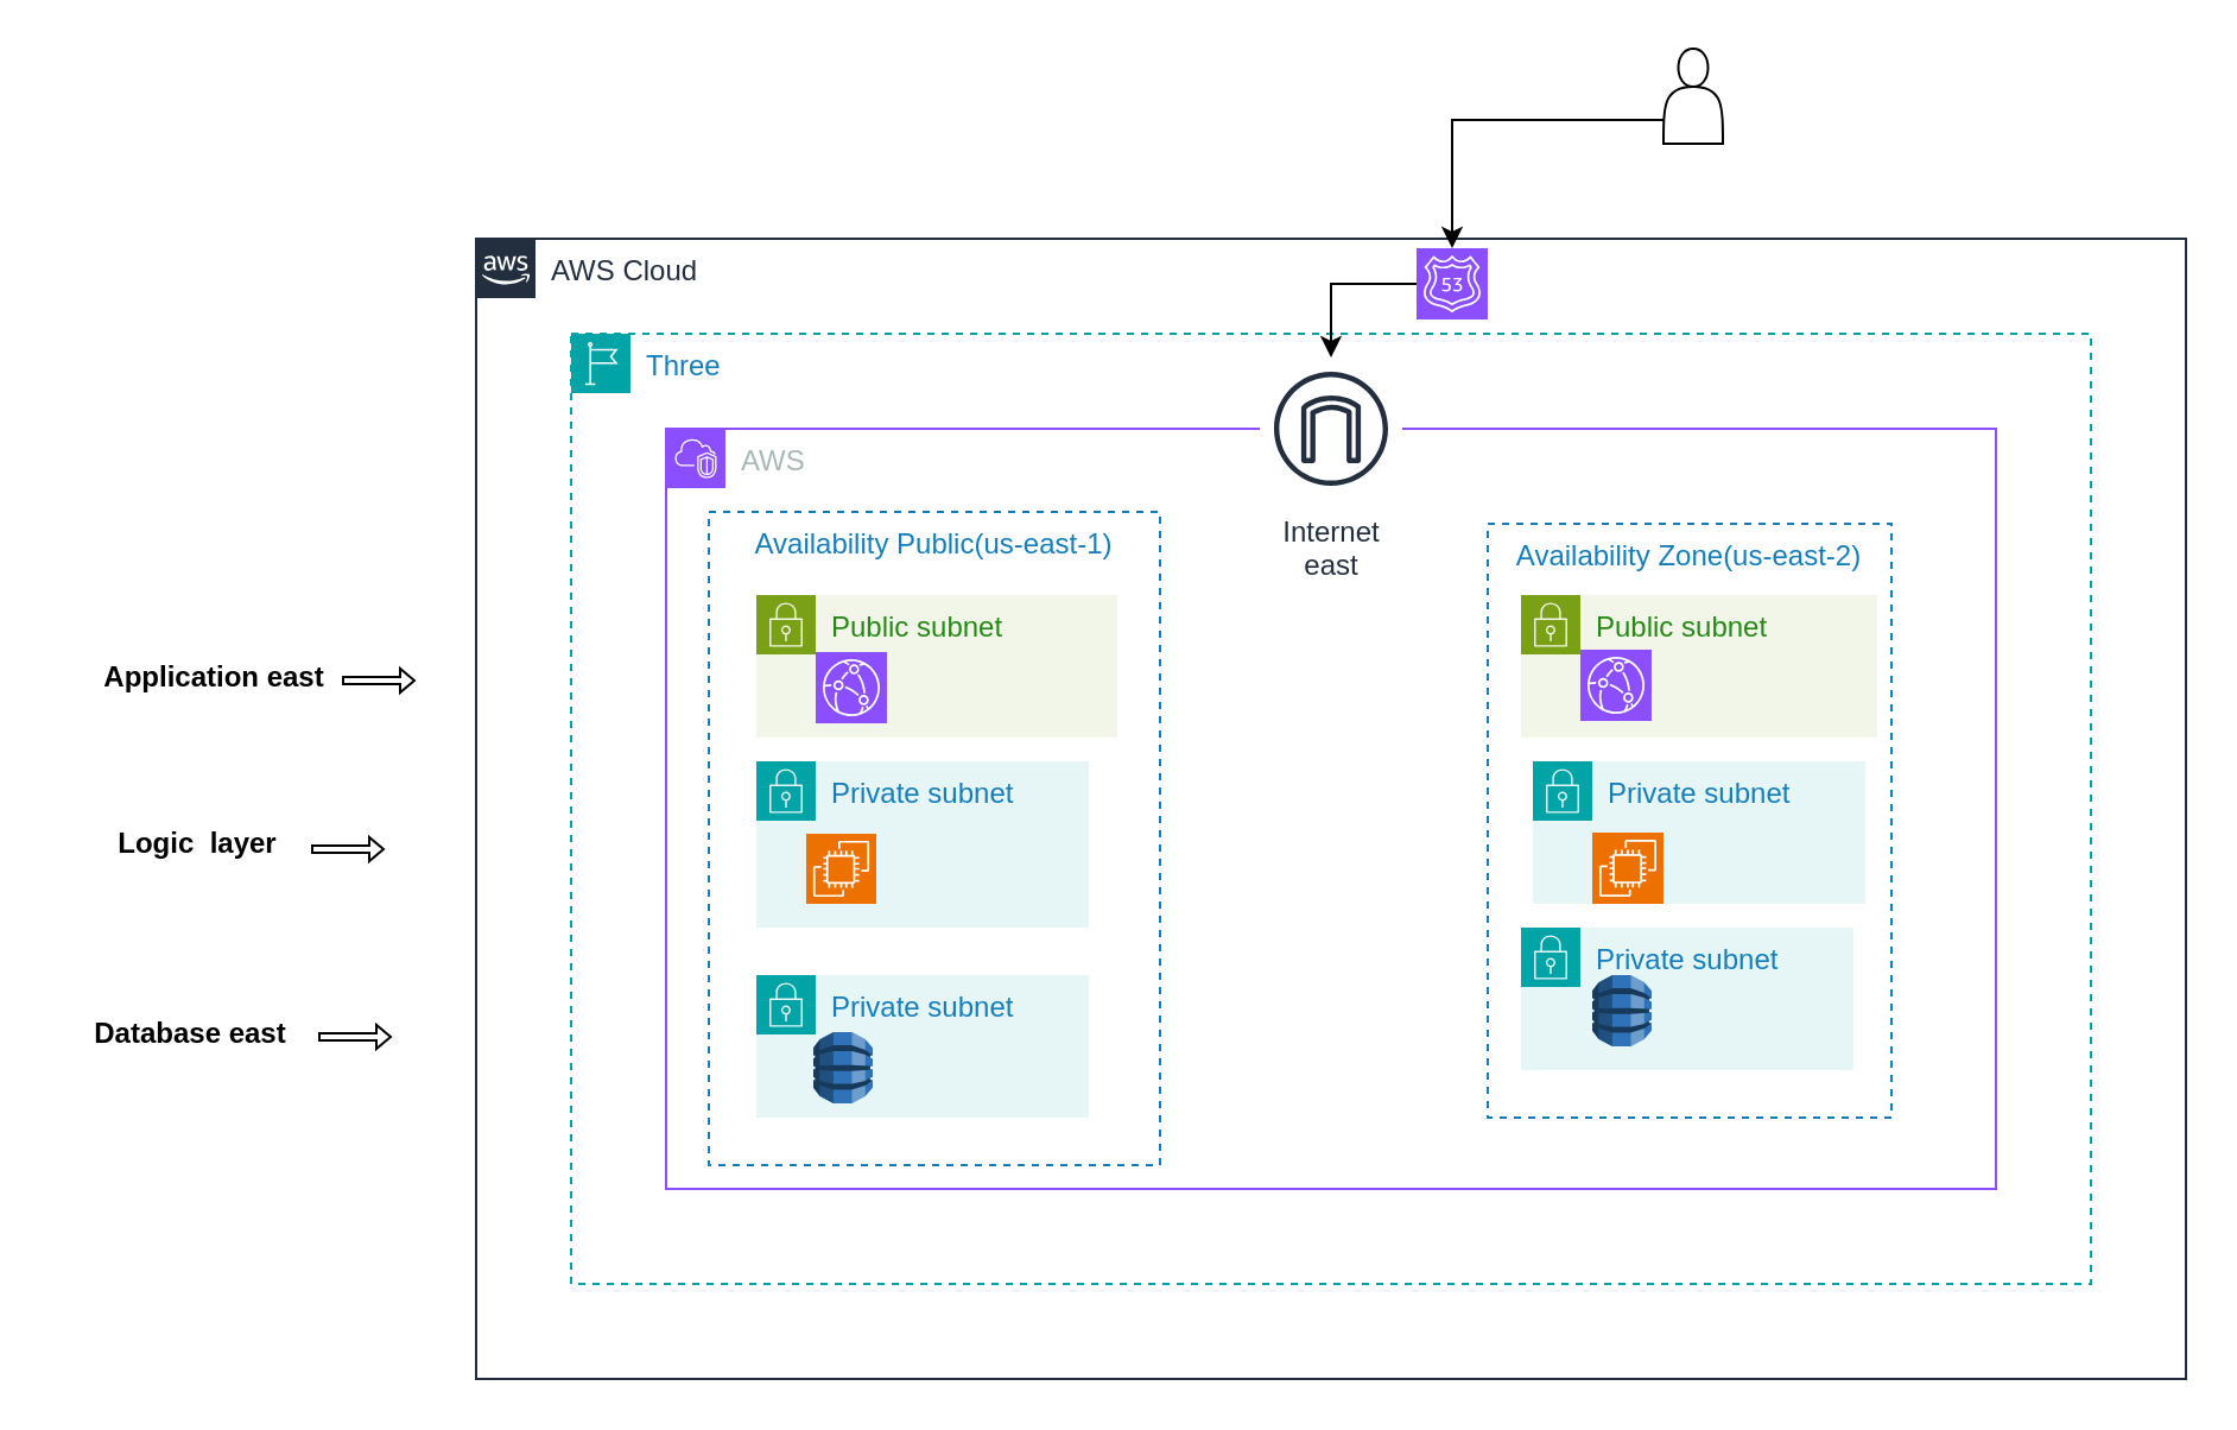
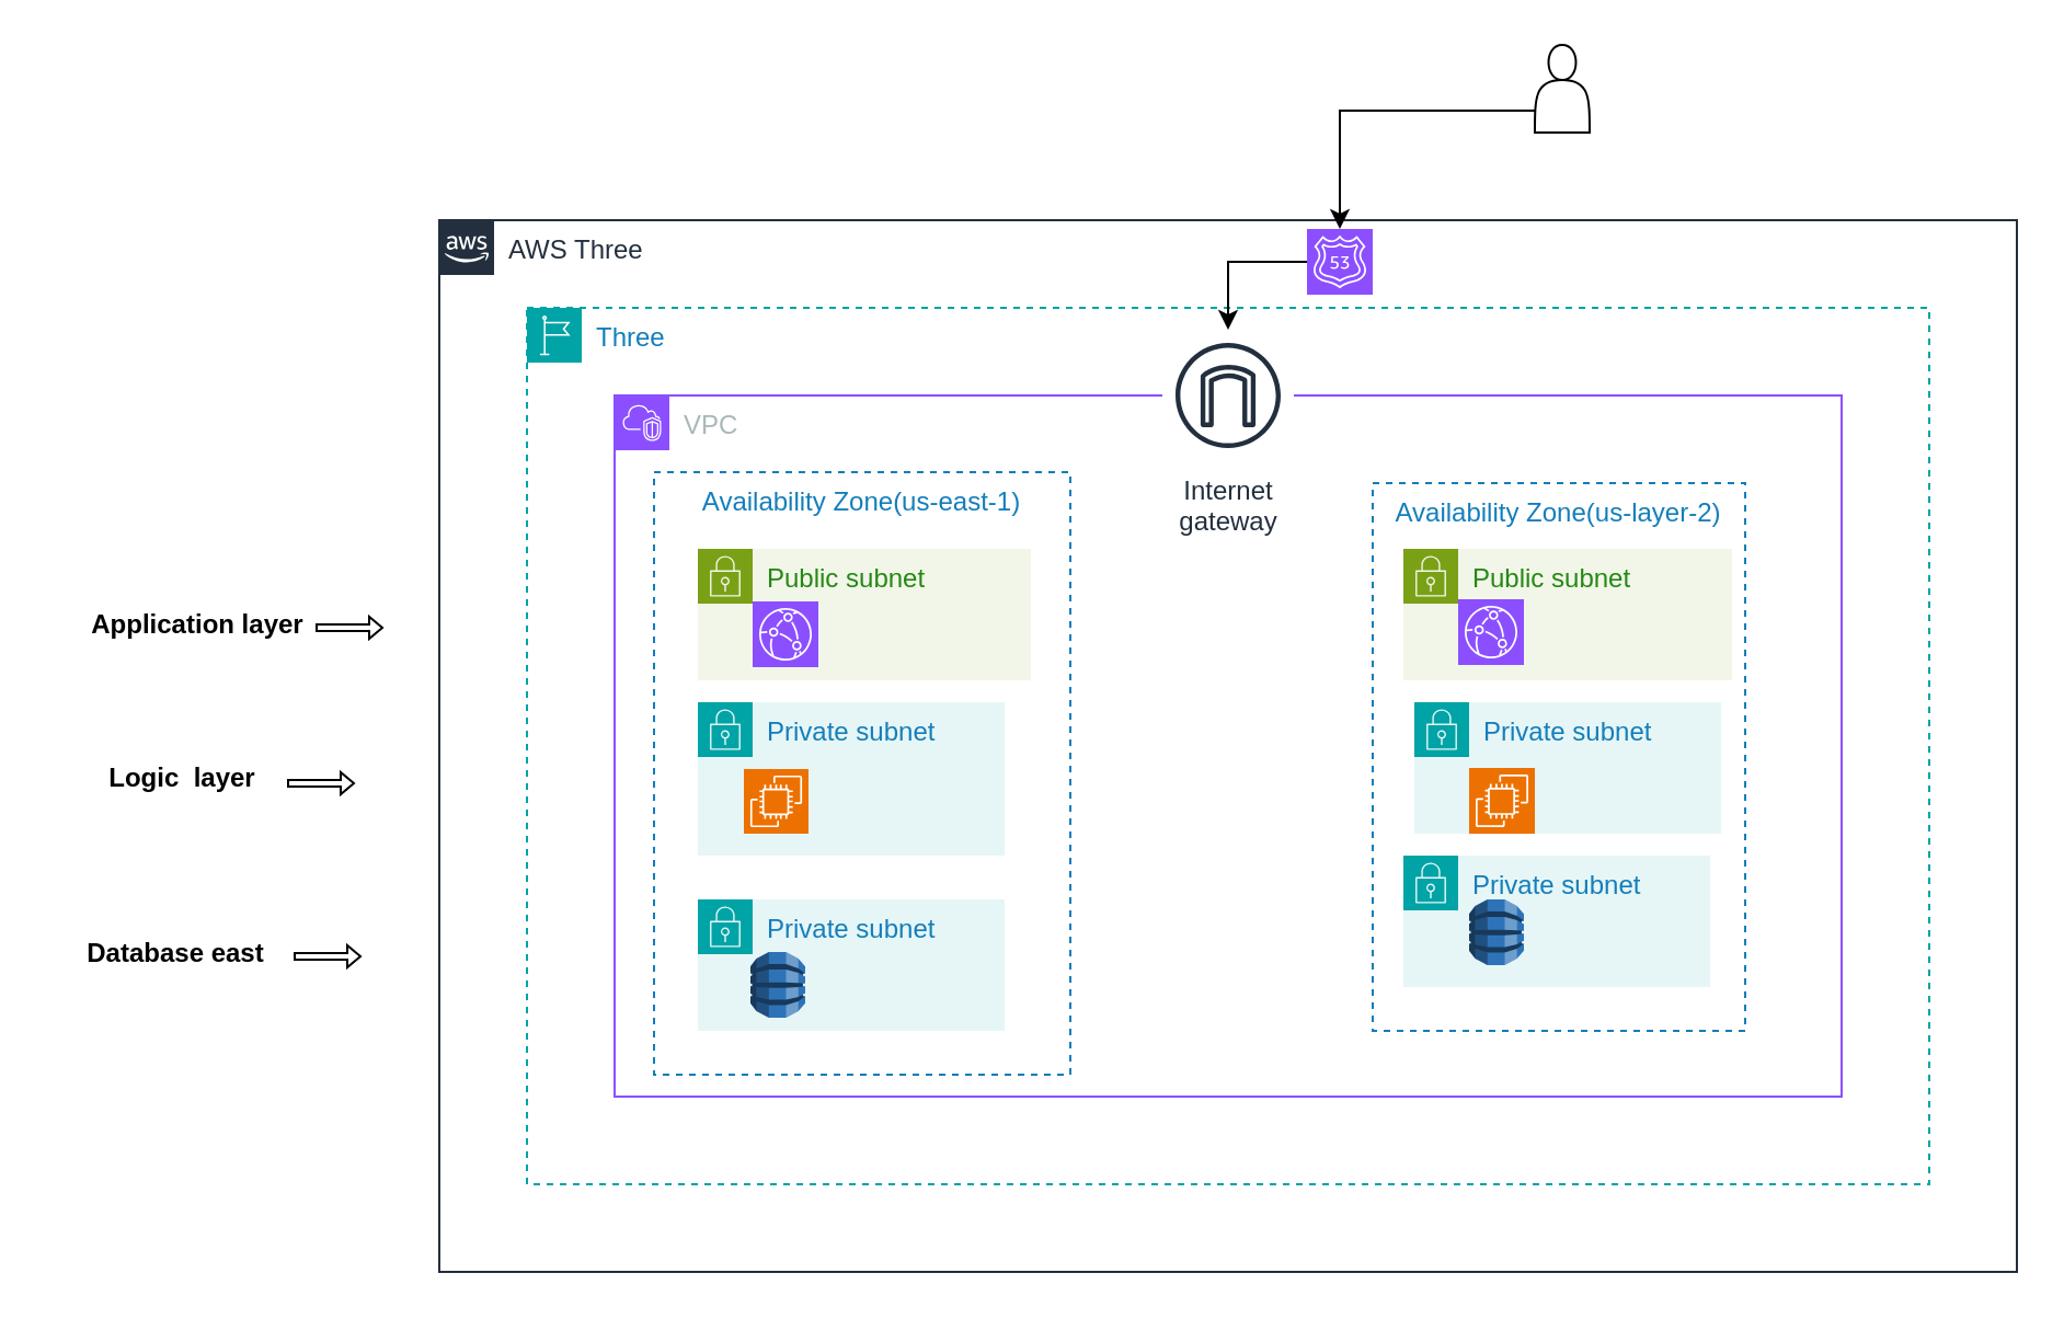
- <mxCell id="2" value="AWS Cloud" style="points=[[0,0],[0.25,0],[0.5,0],[0.75,0],[1,0],[1,0.25],[1,0.5],[1,0.75],[1,1],[0.75,1],[0.5,1],[0.25,1],[0,1],[0,0.75],[0,0.5],[0,0.25]];outlineConnect=0;gradientColor=none;html=1;whiteSpace=wrap;fontSize=12;fontStyle=0;container=1;pointerEvents=0;collapsible=0;recursiveResize=0;shape=mxgraph.aws4.group;grIcon=mxgraph.aws4.group_aws_cloud_alt;strokeColor=#232F3E;fillColor=none;verticalAlign=top;align=left;spacingLeft=30;fontColor=#232F3E;dashed=0;" parent="1" vertex="1"><mxGeometry x="200" y="100" width="720" height="480" as="geometry" /></mxCell>
+ <mxCell id="2" value="AWS Three" style="points=[[0,0],[0.25,0],[0.5,0],[0.75,0],[1,0],[1,0.25],[1,0.5],[1,0.75],[1,1],[0.75,1],[0.5,1],[0.25,1],[0,1],[0,0.75],[0,0.5],[0,0.25]];outlineConnect=0;gradientColor=none;html=1;whiteSpace=wrap;fontSize=12;fontStyle=0;container=1;pointerEvents=0;collapsible=0;recursiveResize=0;shape=mxgraph.aws4.group;grIcon=mxgraph.aws4.group_aws_cloud_alt;strokeColor=#232F3E;fillColor=none;verticalAlign=top;align=left;spacingLeft=30;fontColor=#232F3E;dashed=0;" parent="1" vertex="1"><mxGeometry x="200" y="100" width="720" height="480" as="geometry" /></mxCell>
- <mxCell id="6" value="AWS" style="points=[[0,0],[0.25,0],[0.5,0],[0.75,0],[1,0],[1,0.25],[1,0.5],[1,0.75],[1,1],[0.75,1],[0.5,1],[0.25,1],[0,1],[0,0.75],[0,0.5],[0,0.25]];outlineConnect=0;gradientColor=none;html=1;whiteSpace=wrap;fontSize=12;fontStyle=0;container=1;pointerEvents=0;collapsible=0;recursiveResize=0;shape=mxgraph.aws4.group;grIcon=mxgraph.aws4.group_vpc2;strokeColor=#8C4FFF;fillColor=none;verticalAlign=top;align=left;spacingLeft=30;fontColor=#AAB7B8;dashed=0;" parent="2" vertex="1"><mxGeometry x="80" y="80" width="560" height="320" as="geometry" /></mxCell>
+ <mxCell id="6" value="VPC" style="points=[[0,0],[0.25,0],[0.5,0],[0.75,0],[1,0],[1,0.25],[1,0.5],[1,0.75],[1,1],[0.75,1],[0.5,1],[0.25,1],[0,1],[0,0.75],[0,0.5],[0,0.25]];outlineConnect=0;gradientColor=none;html=1;whiteSpace=wrap;fontSize=12;fontStyle=0;container=1;pointerEvents=0;collapsible=0;recursiveResize=0;shape=mxgraph.aws4.group;grIcon=mxgraph.aws4.group_vpc2;strokeColor=#8C4FFF;fillColor=none;verticalAlign=top;align=left;spacingLeft=30;fontColor=#AAB7B8;dashed=0;" parent="2" vertex="1"><mxGeometry x="80" y="80" width="560" height="320" as="geometry" /></mxCell>
- <mxCell id="8" value="Availability Public(us-east-1)" style="fillColor=none;strokeColor=#147EBA;dashed=1;verticalAlign=top;fontStyle=0;fontColor=#147EBA;whiteSpace=wrap;html=1;" parent="7" vertex="1"><mxGeometry x="-20" y="-35" width="190" height="275" as="geometry" /></mxCell>
+ <mxCell id="8" value="Availability Zone(us-east-1)" style="fillColor=none;strokeColor=#147EBA;dashed=1;verticalAlign=top;fontStyle=0;fontColor=#147EBA;whiteSpace=wrap;html=1;" parent="7" vertex="1"><mxGeometry x="-20" y="-35" width="190" height="275" as="geometry" /></mxCell>
- <mxCell id="18" value="Internet&#10;east" style="sketch=0;outlineConnect=0;fontColor=#232F3E;gradientColor=none;strokeColor=#232F3E;fillColor=#ffffff;dashed=0;verticalLabelPosition=bottom;verticalAlign=top;align=center;html=1;fontSize=12;fontStyle=0;aspect=fixed;shape=mxgraph.aws4.resourceIcon;resIcon=mxgraph.aws4.internet_gateway;" vertex="1" parent="6"><mxGeometry x="250" y="-30" width="60" height="60" as="geometry" /></mxCell>
+ <mxCell id="18" value="Internet&#10;gateway" style="sketch=0;outlineConnect=0;fontColor=#232F3E;gradientColor=none;strokeColor=#232F3E;fillColor=#ffffff;dashed=0;verticalLabelPosition=bottom;verticalAlign=top;align=center;html=1;fontSize=12;fontStyle=0;aspect=fixed;shape=mxgraph.aws4.resourceIcon;resIcon=mxgraph.aws4.internet_gateway;" vertex="1" parent="6"><mxGeometry x="250" y="-30" width="60" height="60" as="geometry" /></mxCell>
- <mxCell id="19" value="Availability Zone(us-east-2)" style="fillColor=none;strokeColor=#147EBA;dashed=1;verticalAlign=top;fontStyle=0;fontColor=#147EBA;whiteSpace=wrap;html=1;" vertex="1" parent="6"><mxGeometry x="346" y="40" width="170" height="250" as="geometry" /></mxCell>
+ <mxCell id="19" value="Availability Zone(us-layer-2)" style="fillColor=none;strokeColor=#147EBA;dashed=1;verticalAlign=top;fontStyle=0;fontColor=#147EBA;whiteSpace=wrap;html=1;" vertex="1" parent="6"><mxGeometry x="346" y="40" width="170" height="250" as="geometry" /></mxCell>
- <mxCell id="24" value="&lt;b&gt;Application east&lt;/b&gt;" style="text;html=1;align=center;verticalAlign=middle;whiteSpace=wrap;rounded=0;" vertex="1" parent="1"><mxGeometry x="30" y="270" width="120" height="30" as="geometry" /></mxCell>
+ <mxCell id="24" value="&lt;b&gt;Application layer&lt;/b&gt;" style="text;html=1;align=center;verticalAlign=middle;whiteSpace=wrap;rounded=0;" vertex="1" parent="1"><mxGeometry x="30" y="270" width="120" height="30" as="geometry" /></mxCell>
